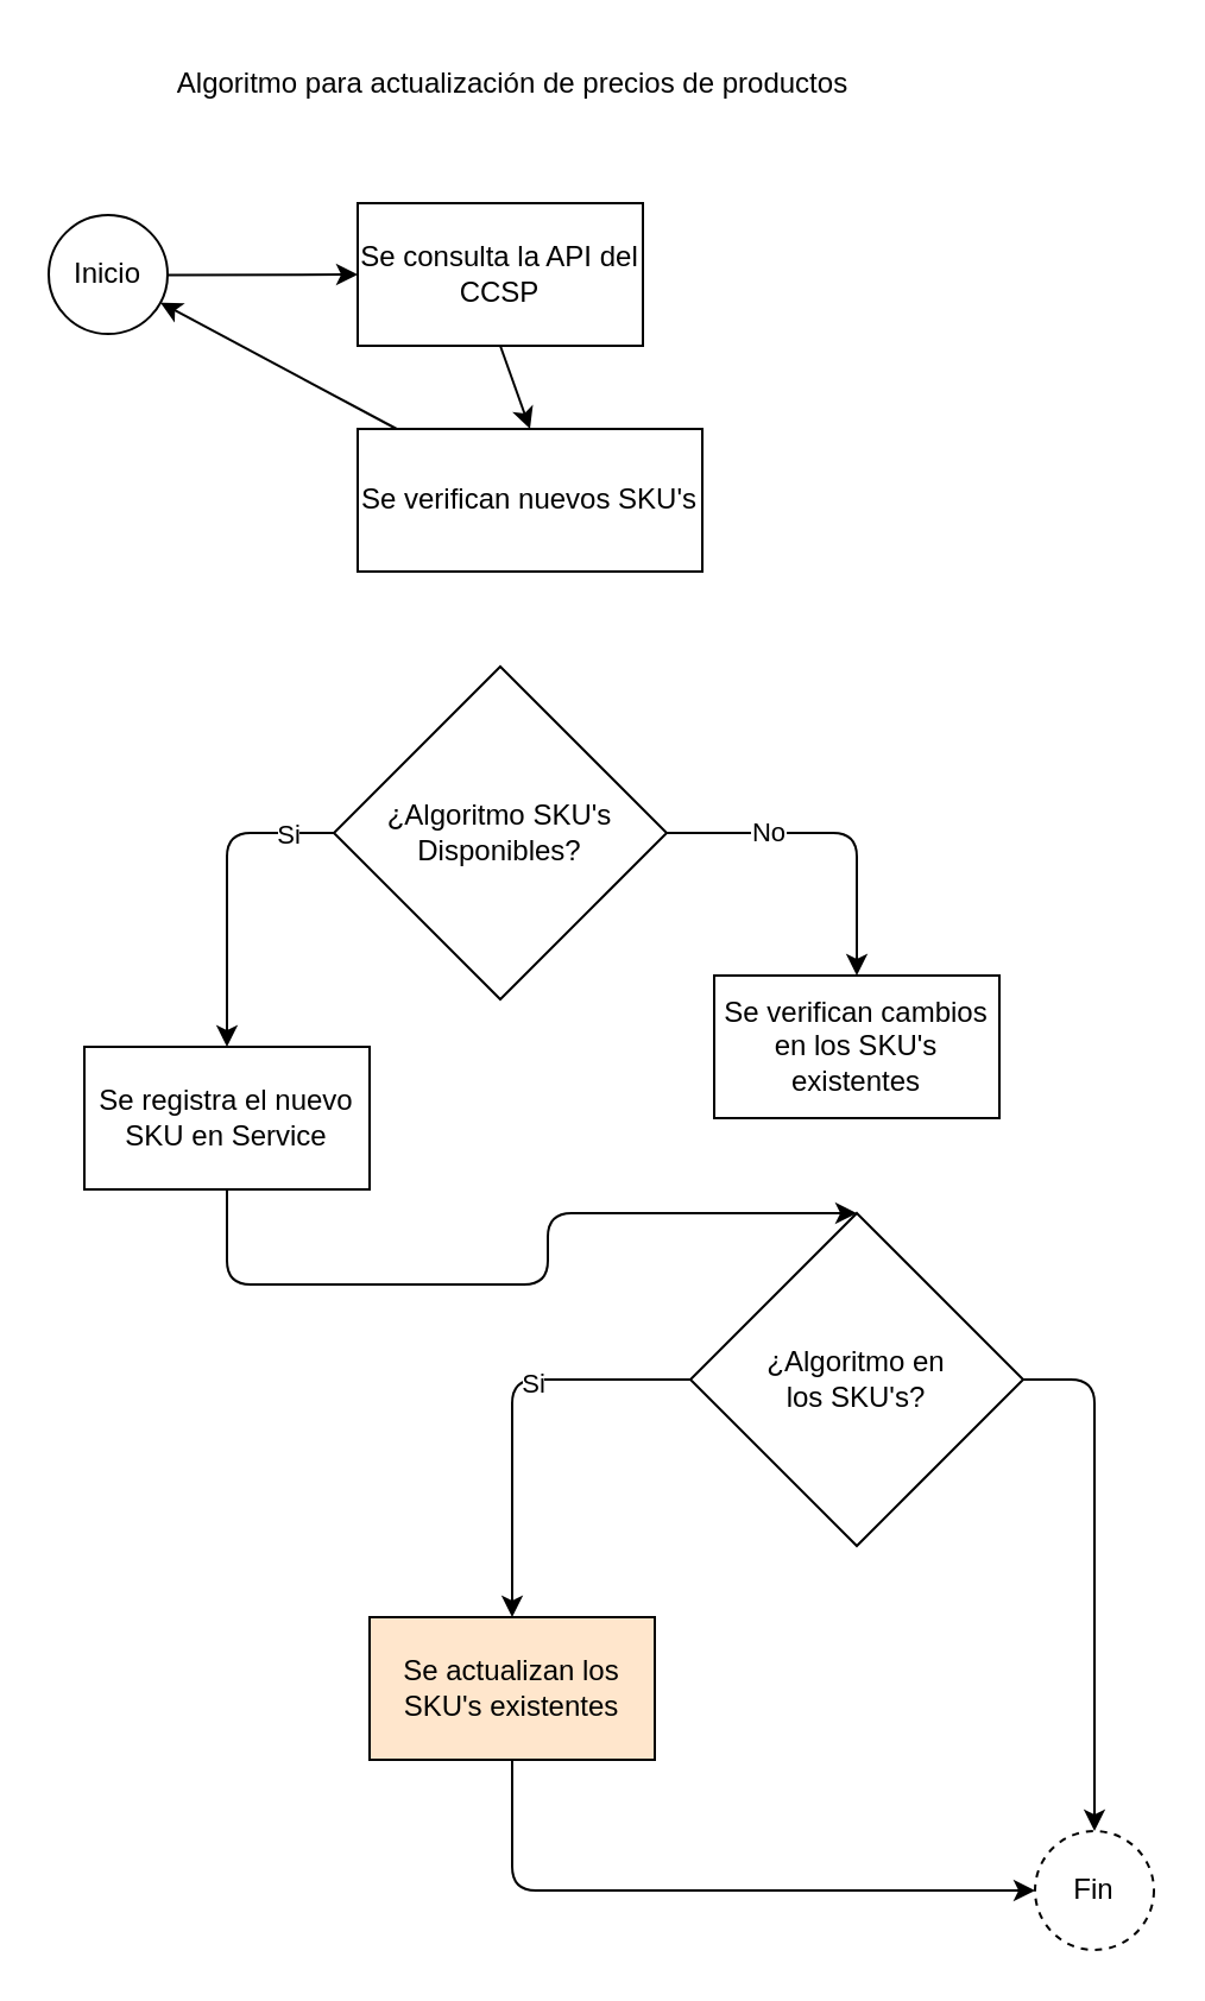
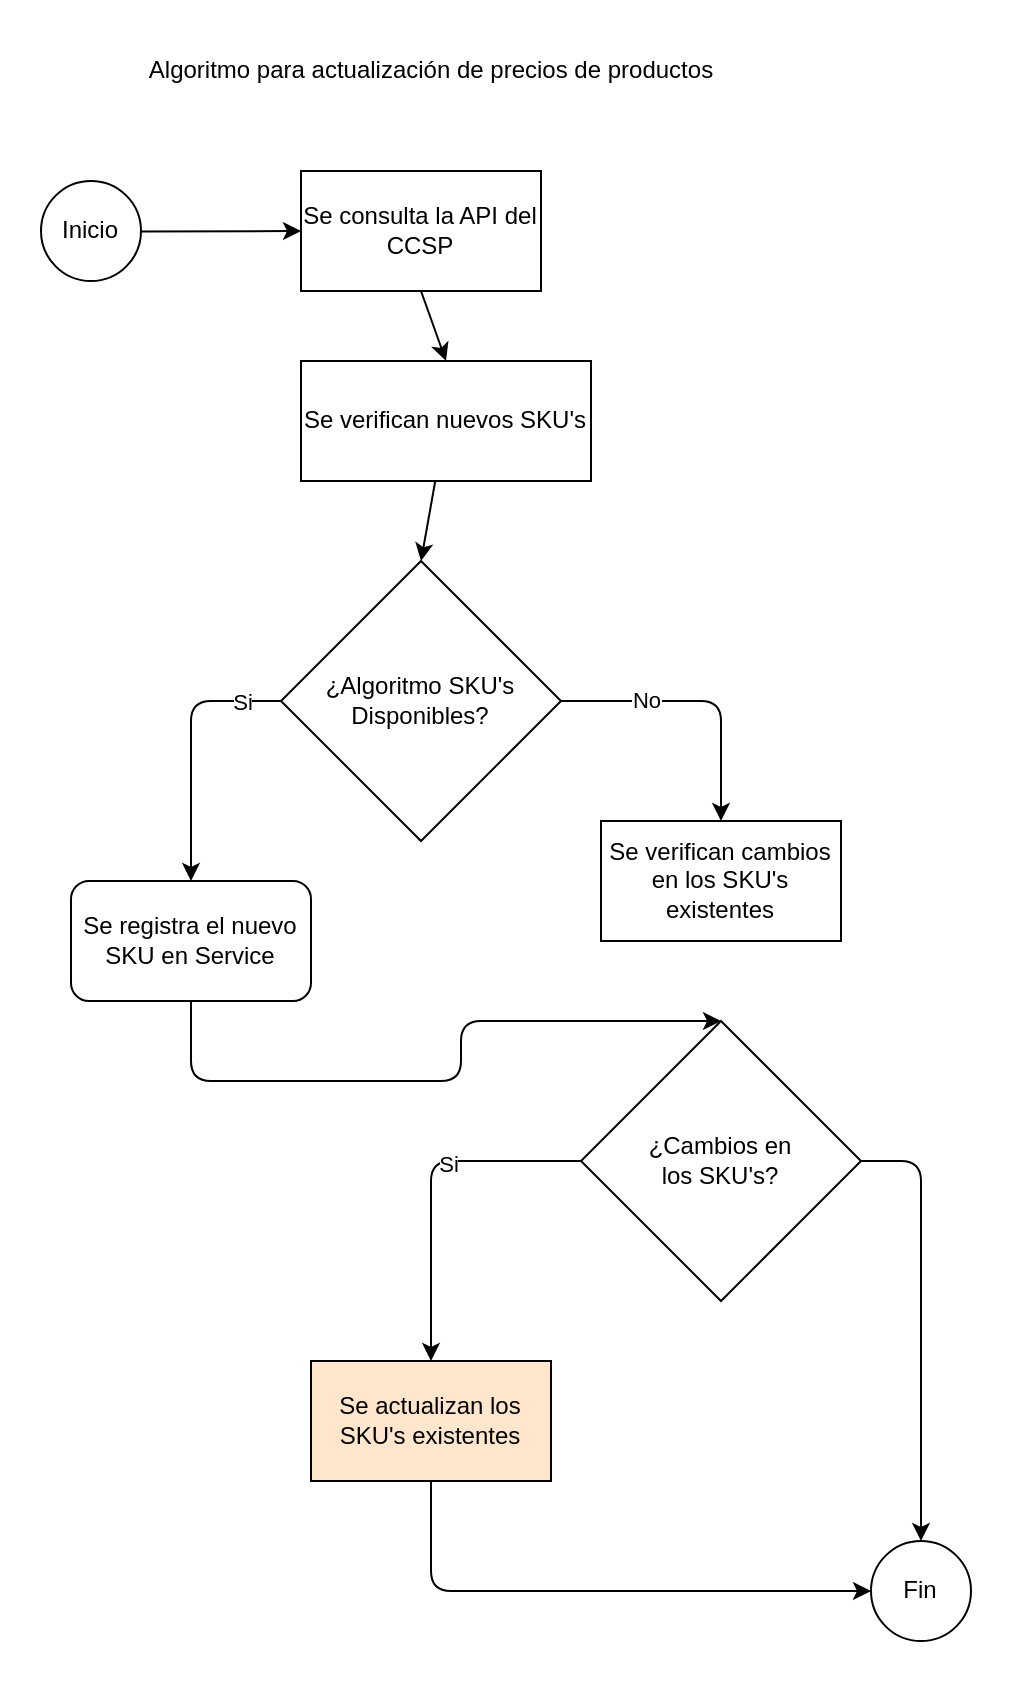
- <mxCell id="4" style="edgeStyle=none;html=1;" parent="1" source="5" target="3" edge="1"><mxGeometry relative="1" as="geometry" /></mxCell>
+ <mxCell id="4" style="edgeStyle=none;html=1;entryX=0.5;entryY=0;entryDx=0;entryDy=0;" parent="1" source="5" target="10" edge="1"><mxGeometry relative="1" as="geometry" /></mxCell>
- <mxCell id="15" value="Se registra el nuevo SKU en Service" style="rounded=0;whiteSpace=wrap;html=1;" parent="1" vertex="1"><mxGeometry x="35" y="440" width="120" height="60" as="geometry" /></mxCell>
+ <mxCell id="15" value="Se registra el nuevo SKU en Service" style="whiteSpace=wrap;html=1;rounded=1;" parent="1" vertex="1"><mxGeometry x="35" y="440" width="120" height="60" as="geometry" /></mxCell>
- <mxCell id="20" value="¿Algoritmo en &lt;br&gt;los SKU's?" style="rhombus;whiteSpace=wrap;html=1;" parent="1" vertex="1"><mxGeometry x="290" y="510" width="140" height="140" as="geometry" /></mxCell>
+ <mxCell id="20" value="¿Cambios en &lt;br&gt;los SKU's?" style="rhombus;whiteSpace=wrap;html=1;" parent="1" vertex="1"><mxGeometry x="290" y="510" width="140" height="140" as="geometry" /></mxCell>
- <mxCell id="23" value="Fin" style="ellipse;whiteSpace=wrap;html=1;aspect=fixed;dashed=1;" parent="1" vertex="1"><mxGeometry x="435" y="770" width="50" height="50" as="geometry" /></mxCell>
+ <mxCell id="23" value="Fin" style="ellipse;whiteSpace=wrap;html=1;aspect=fixed;" parent="1" vertex="1"><mxGeometry x="435" y="770" width="50" height="50" as="geometry" /></mxCell>
